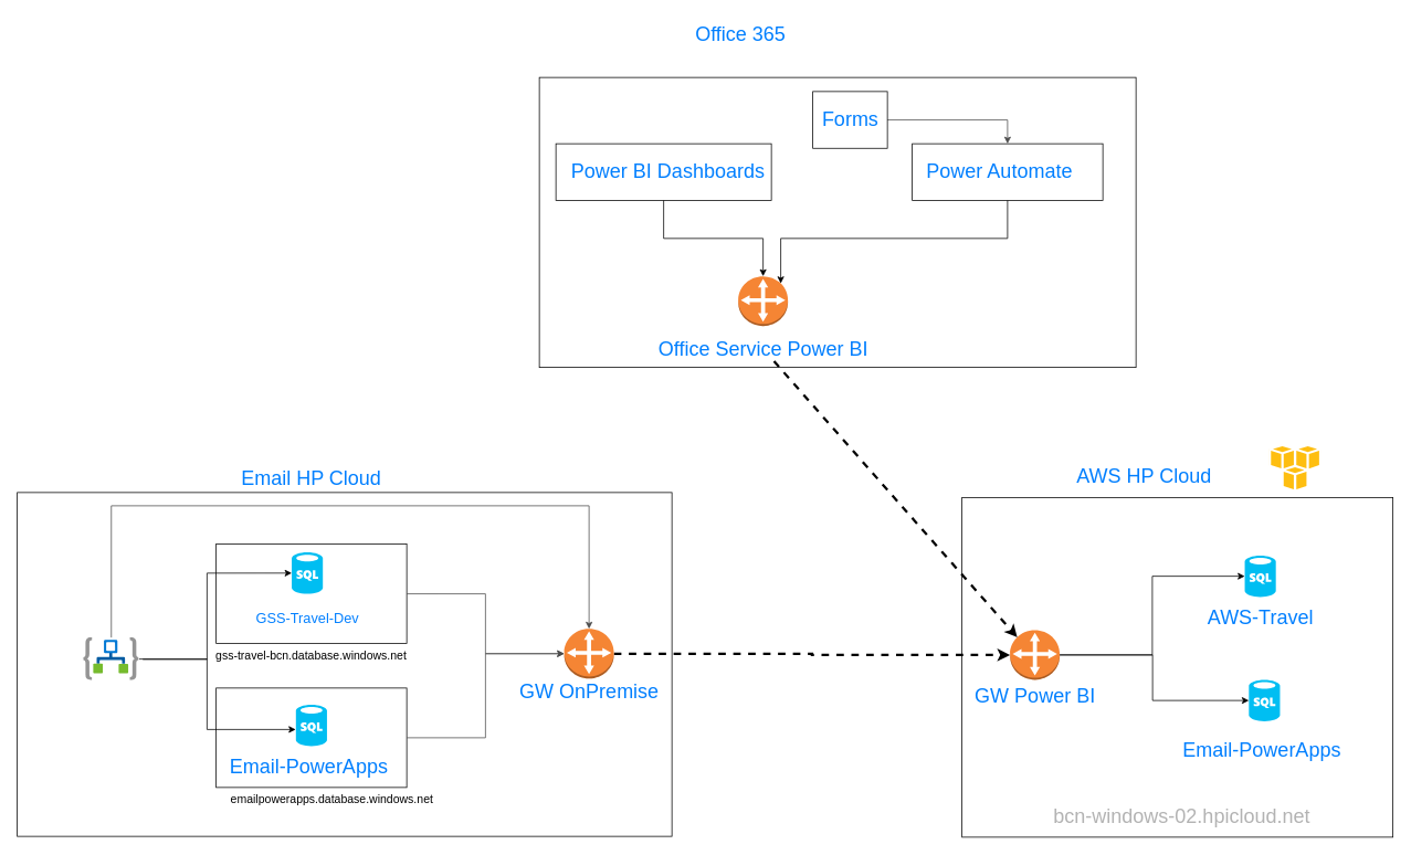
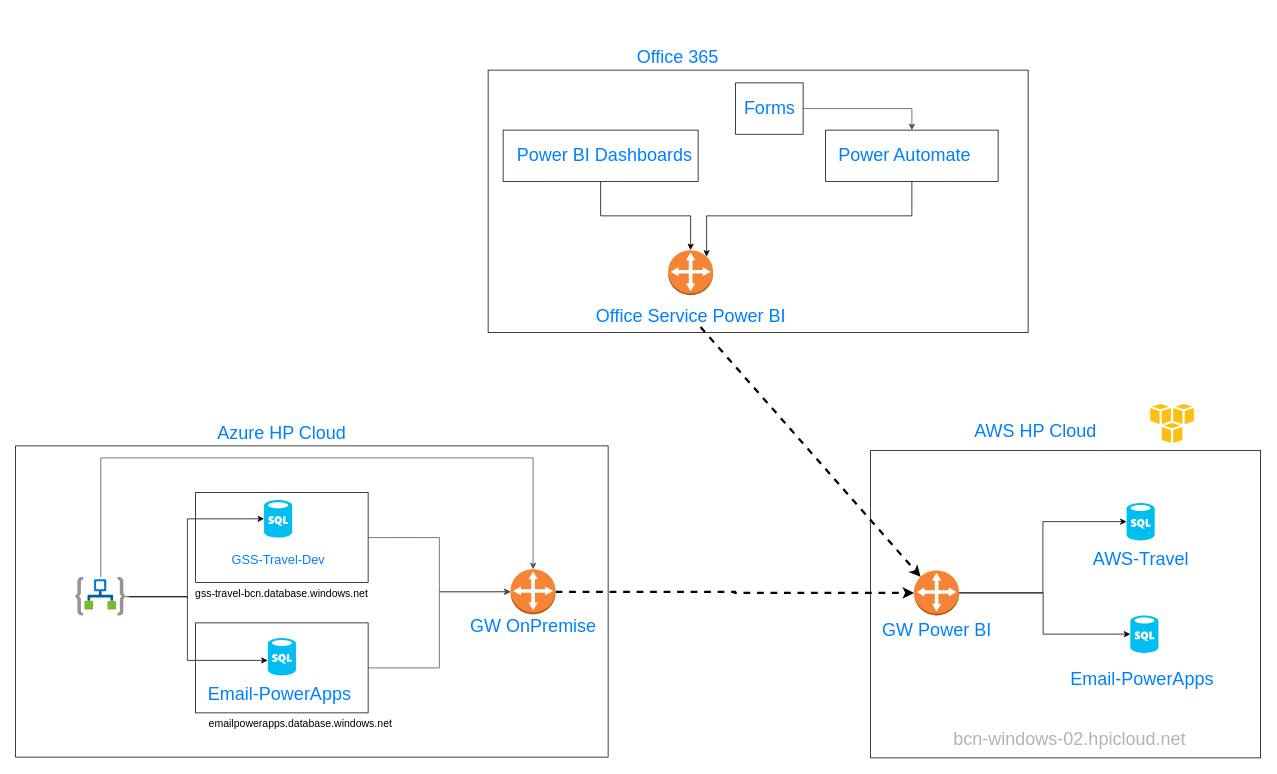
- <mxCell id="27" value="Office 365" style="text;html=1;strokeColor=none;fillColor=none;align=center;verticalAlign=middle;whiteSpace=wrap;rounded=0;fontSize=24;fontColor=#007FFF;" parent="21" vertex="1"><mxGeometry x="138" y="11" width="210" height="20" as="geometry" /></mxCell>
+ <mxCell id="27" value="Office 365" style="text;html=1;strokeColor=none;fillColor=none;align=center;verticalAlign=middle;whiteSpace=wrap;rounded=0;fontSize=24;fontColor=#007FFF;" parent="21" vertex="1"><mxGeometry x="148" y="46" width="210" height="20" as="geometry" /></mxCell>
- <mxCell id="50" value="Email HP Cloud" style="text;html=1;strokeColor=none;fillColor=none;align=center;verticalAlign=middle;whiteSpace=wrap;rounded=0;fontSize=24;fontColor=#007FFF;" parent="1" vertex="1"><mxGeometry x="270" y="567" width="210" height="20" as="geometry" /></mxCell>
+ <mxCell id="50" value="Azure HP Cloud" style="text;html=1;strokeColor=none;fillColor=none;align=center;verticalAlign=middle;whiteSpace=wrap;rounded=0;fontSize=24;fontColor=#007FFF;" parent="1" vertex="1"><mxGeometry x="270" y="567" width="210" height="20" as="geometry" /></mxCell>
